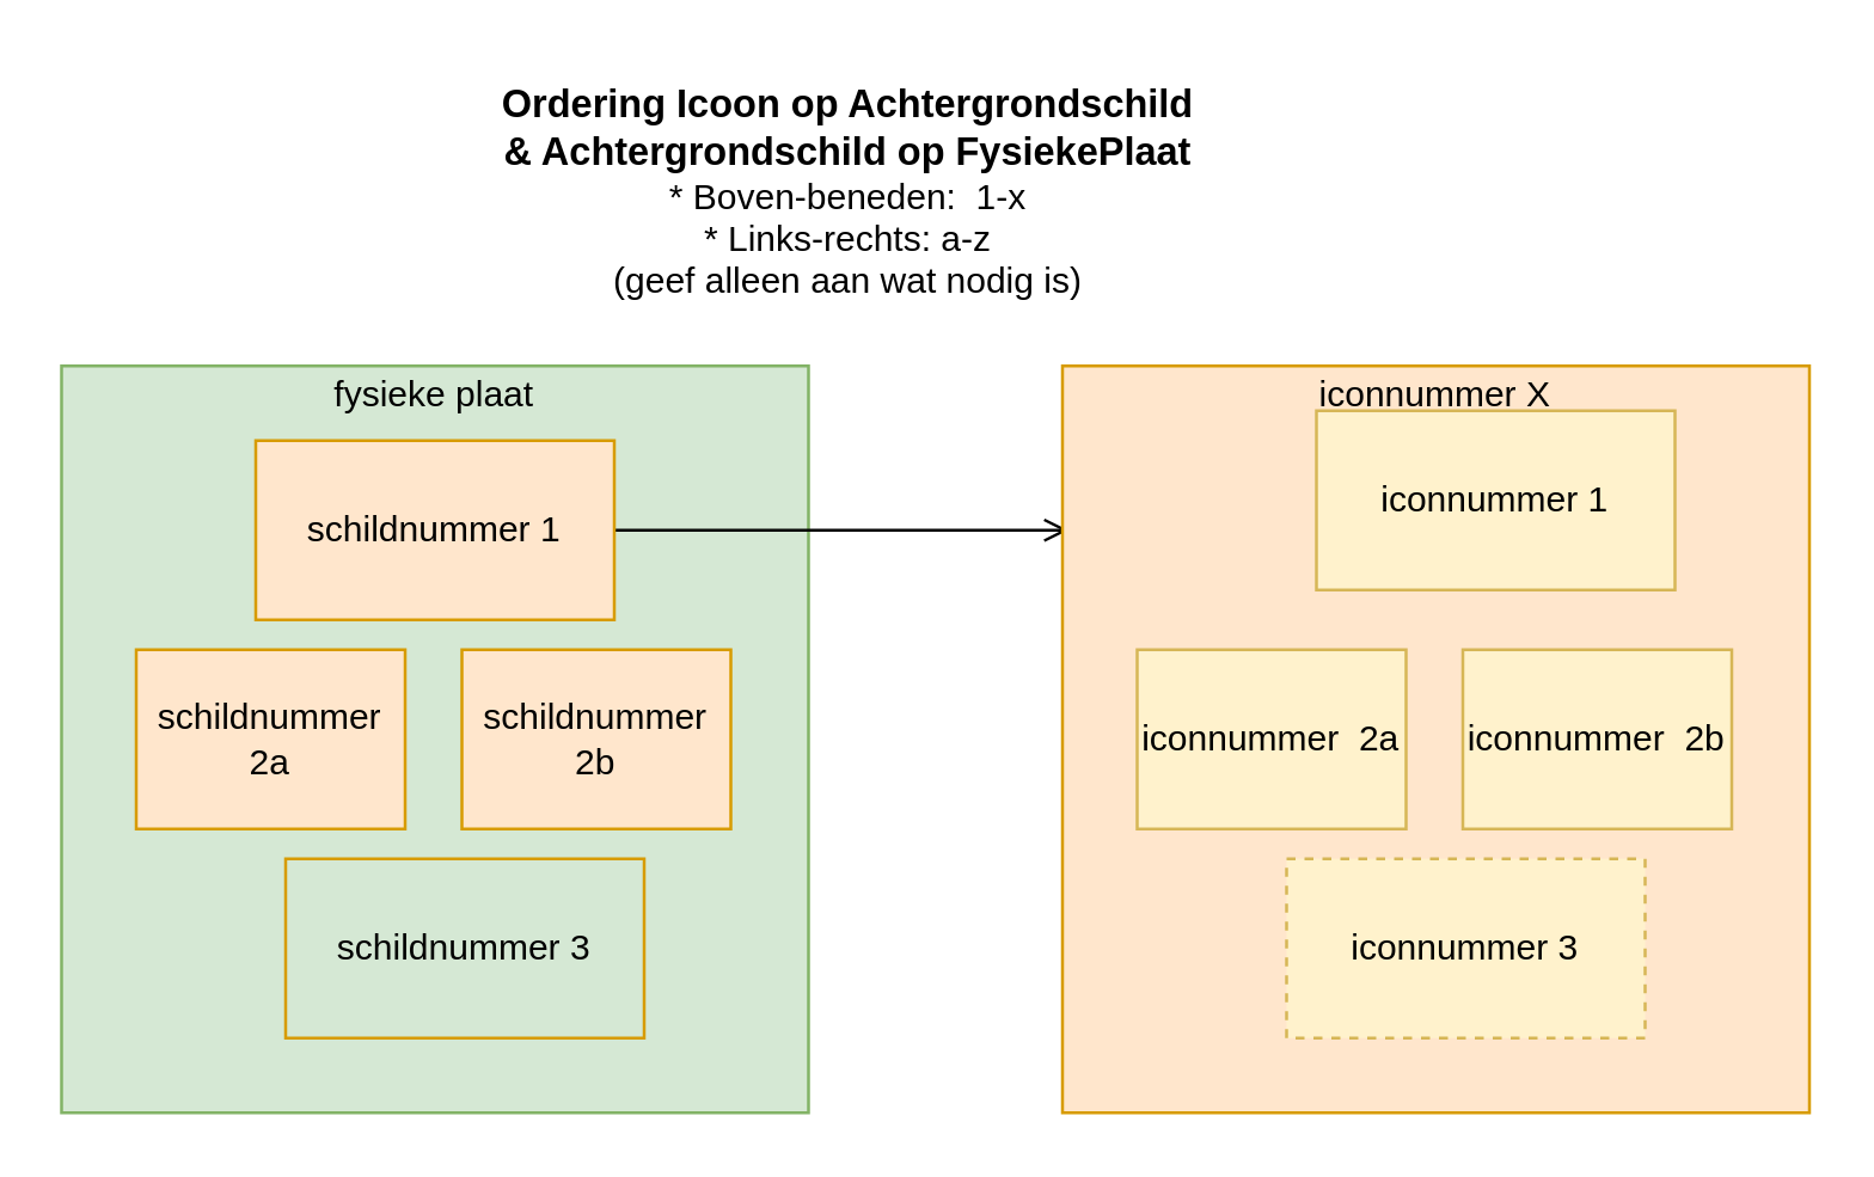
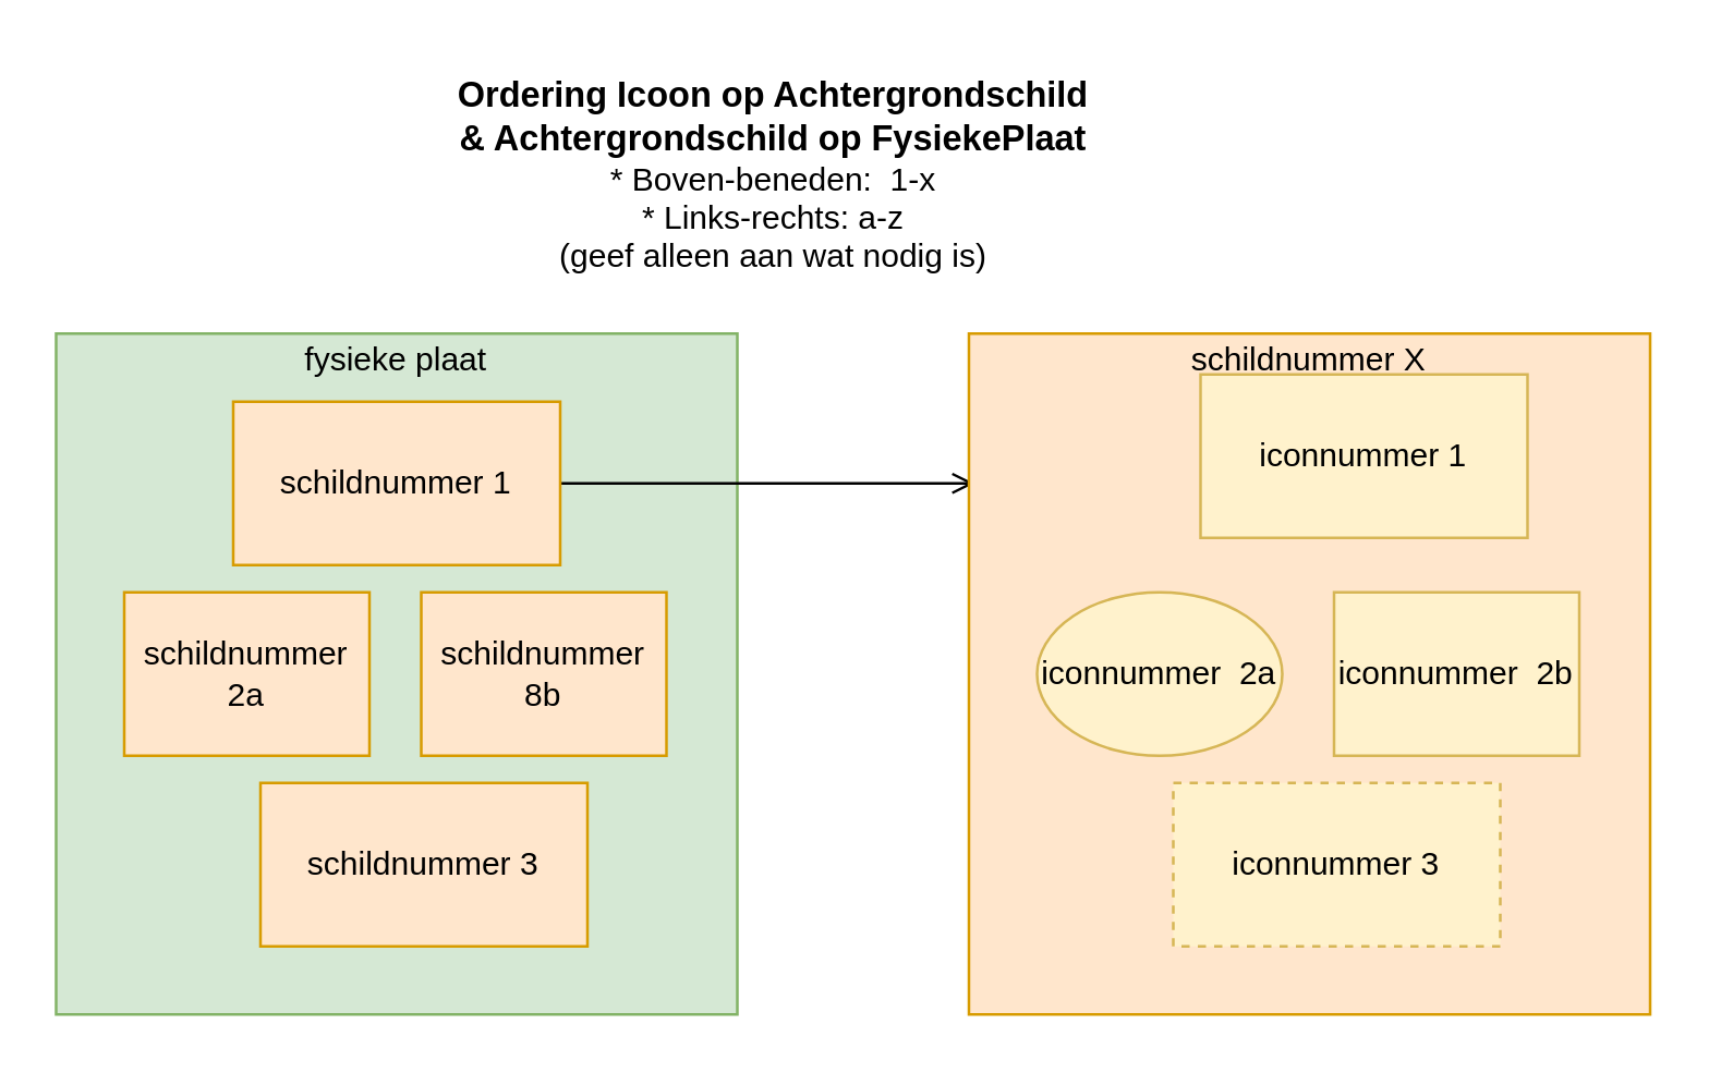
- <mxCell id="7" value="schildnummer 2b" style="rounded=0;whiteSpace=wrap;html=1;fillColor=#ffe6cc;strokeColor=#d79b00;" parent="1" vertex="1"><mxGeometry x="154" y="217" width="90" height="60" as="geometry" /></mxCell>
+ <mxCell id="7" value="schildnummer 8b" style="rounded=0;whiteSpace=wrap;html=1;fillColor=#ffe6cc;strokeColor=#d79b00;" parent="1" vertex="1"><mxGeometry x="154" y="217" width="90" height="60" as="geometry" /></mxCell>
- <mxCell id="11" value="iconnummer&amp;nbsp; 2a" style="rounded=0;whiteSpace=wrap;html=1;fillColor=#fff2cc;strokeColor=#d6b656;" parent="1" vertex="1"><mxGeometry x="380" y="217" width="90" height="60" as="geometry" /></mxCell>
+ <mxCell id="11" value="iconnummer&amp;nbsp; 2a" style="ellipse;whiteSpace=wrap;html=1;fillColor=#fff2cc;strokeColor=#d6b656;" parent="1" vertex="1"><mxGeometry x="380" y="217" width="90" height="60" as="geometry" /></mxCell>
- <mxCell id="8" value="&lt;div&gt;iconnummer X&lt;/div&gt;&lt;div&gt;&lt;br&gt;&lt;/div&gt;&lt;div&gt;&lt;br&gt;&lt;/div&gt;&lt;div&gt;&lt;br&gt;&lt;/div&gt;&lt;div&gt;&lt;br&gt;&lt;/div&gt;&lt;div&gt;&lt;br&gt;&lt;/div&gt;&lt;div&gt;&lt;br&gt;&lt;/div&gt;&lt;div&gt;&lt;br&gt;&lt;/div&gt;&lt;div&gt;&lt;br&gt;&lt;/div&gt;&lt;div&gt;&lt;br&gt;&lt;/div&gt;&lt;div&gt;&lt;br&gt;&lt;/div&gt;&lt;div&gt;&lt;br&gt;&lt;/div&gt;&lt;div&gt;&lt;br&gt;&lt;/div&gt;&lt;div&gt;&lt;br&gt;&lt;/div&gt;&lt;div&gt;&lt;br&gt;&lt;/div&gt;&lt;div&gt;&lt;br&gt;&lt;/div&gt;&lt;div&gt;&lt;br&gt;&lt;/div&gt;" style="whiteSpace=wrap;html=1;aspect=fixed;fillColor=#ffe6cc;strokeColor=#d79b00;" parent="1" vertex="1"><mxGeometry x="355" y="122" width="250" height="250" as="geometry" /></mxCell>
+ <mxCell id="8" value="&lt;div&gt;schildnummer X&lt;/div&gt;&lt;div&gt;&lt;br&gt;&lt;/div&gt;&lt;div&gt;&lt;br&gt;&lt;/div&gt;&lt;div&gt;&lt;br&gt;&lt;/div&gt;&lt;div&gt;&lt;br&gt;&lt;/div&gt;&lt;div&gt;&lt;br&gt;&lt;/div&gt;&lt;div&gt;&lt;br&gt;&lt;/div&gt;&lt;div&gt;&lt;br&gt;&lt;/div&gt;&lt;div&gt;&lt;br&gt;&lt;/div&gt;&lt;div&gt;&lt;br&gt;&lt;/div&gt;&lt;div&gt;&lt;br&gt;&lt;/div&gt;&lt;div&gt;&lt;br&gt;&lt;/div&gt;&lt;div&gt;&lt;br&gt;&lt;/div&gt;&lt;div&gt;&lt;br&gt;&lt;/div&gt;&lt;div&gt;&lt;br&gt;&lt;/div&gt;&lt;div&gt;&lt;br&gt;&lt;/div&gt;&lt;div&gt;&lt;br&gt;&lt;/div&gt;" style="whiteSpace=wrap;html=1;aspect=fixed;fillColor=#ffe6cc;strokeColor=#d79b00;" parent="1" vertex="1"><mxGeometry x="355" y="122" width="250" height="250" as="geometry" /></mxCell>
- <mxCell id="5" value="schildnummer 3" style="rounded=0;whiteSpace=wrap;html=1;fillColor=#d5e8d4;strokeColor=#d79b00;" parent="1" vertex="1"><mxGeometry x="95" y="287" width="120" height="60" as="geometry" /></mxCell>
+ <mxCell id="5" value="schildnummer 3" style="rounded=0;whiteSpace=wrap;html=1;fillColor=#ffe6cc;strokeColor=#d79b00;" parent="1" vertex="1"><mxGeometry x="95" y="287" width="120" height="60" as="geometry" /></mxCell>
